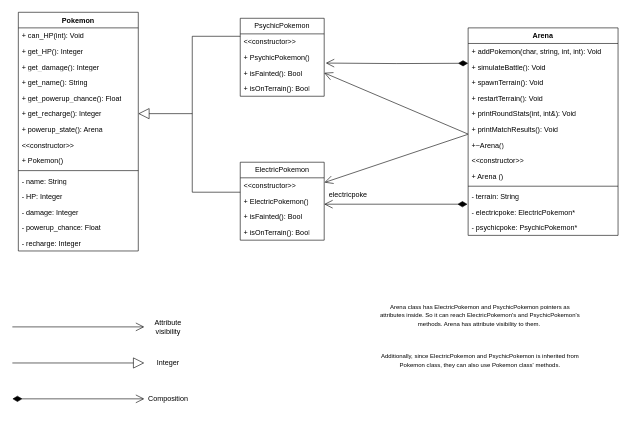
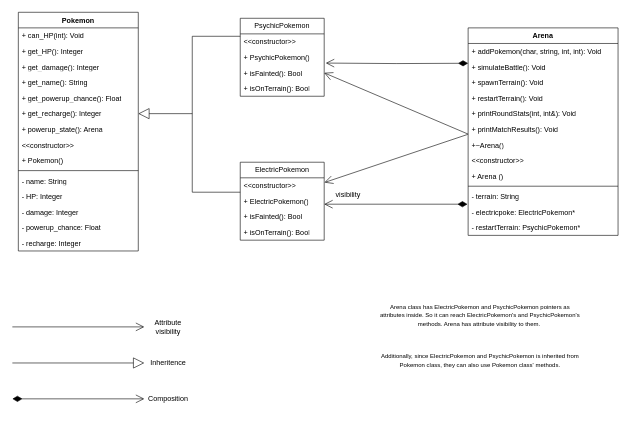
- <mxCell id="48" value="electricpoke" style="text;strokeColor=none;align=center;fillColor=none;html=1;verticalAlign=middle;whiteSpace=wrap;rounded=0;" parent="1" vertex="1"><mxGeometry x="550" y="310" width="60" height="30" as="geometry" /></mxCell>
+ <mxCell id="48" value="visibility" style="text;strokeColor=none;align=center;fillColor=none;html=1;verticalAlign=middle;whiteSpace=wrap;rounded=0;" parent="1" vertex="1"><mxGeometry x="550" y="310" width="60" height="30" as="geometry" /></mxCell>
- <mxCell id="45" value="- psychicpoke: PsychicPokemon*" style="text;strokeColor=none;fillColor=none;align=left;verticalAlign=top;spacingLeft=4;spacingRight=4;overflow=hidden;rotatable=0;points=[[0,0.5],[1,0.5]];portConstraint=eastwest;whiteSpace=wrap;html=1;" parent="32" vertex="1"><mxGeometry y="320" width="250" height="26" as="geometry" /></mxCell>
+ <mxCell id="45" value="- restartTerrain: PsychicPokemon*" style="text;strokeColor=none;fillColor=none;align=left;verticalAlign=top;spacingLeft=4;spacingRight=4;overflow=hidden;rotatable=0;points=[[0,0.5],[1,0.5]];portConstraint=eastwest;whiteSpace=wrap;html=1;" parent="32" vertex="1"><mxGeometry y="320" width="250" height="26" as="geometry" /></mxCell>
- <mxCell id="54" value="Integer" style="text;strokeColor=none;align=center;fillColor=none;html=1;verticalAlign=middle;whiteSpace=wrap;rounded=0;" parent="1" vertex="1"><mxGeometry x="250" y="590" width="60" height="30" as="geometry" /></mxCell>
+ <mxCell id="54" value="Inheritence" style="text;strokeColor=none;align=center;fillColor=none;html=1;verticalAlign=middle;whiteSpace=wrap;rounded=0;" parent="1" vertex="1"><mxGeometry x="250" y="590" width="60" height="30" as="geometry" /></mxCell>
